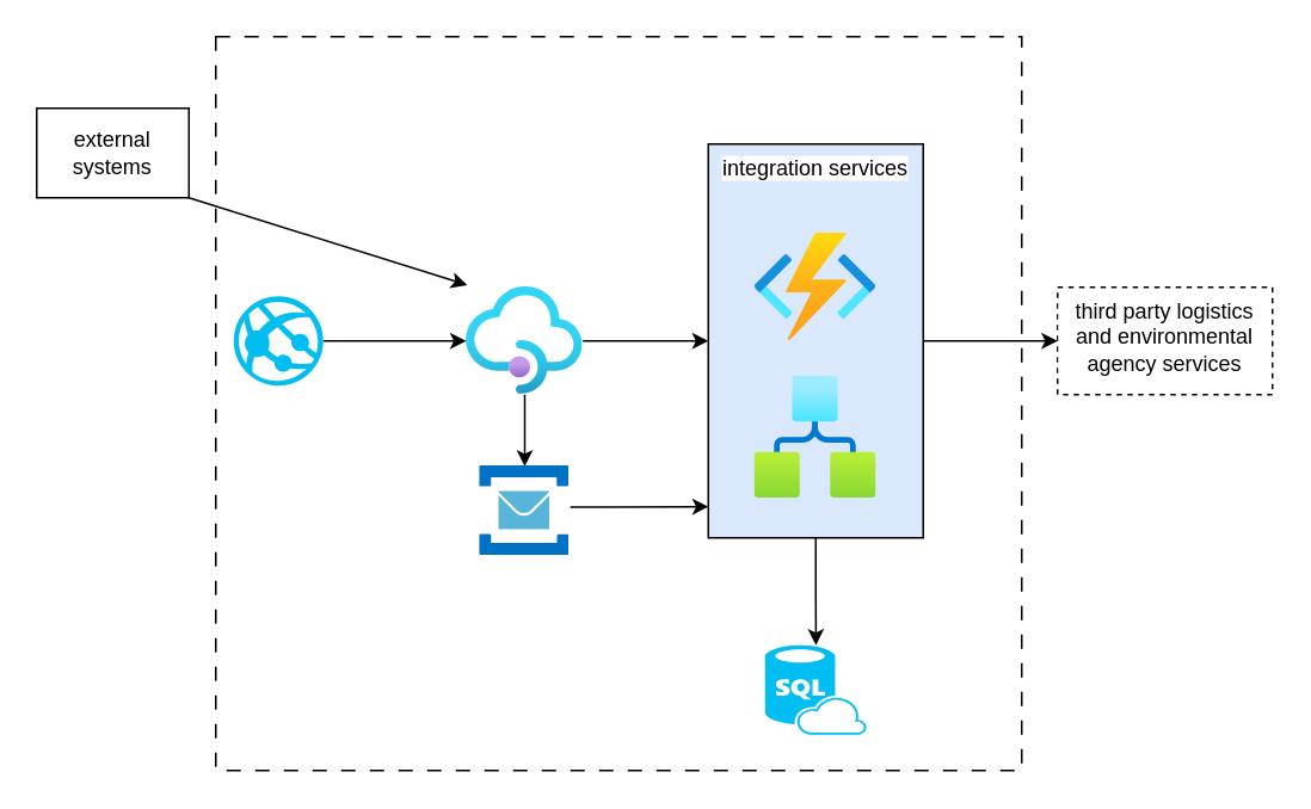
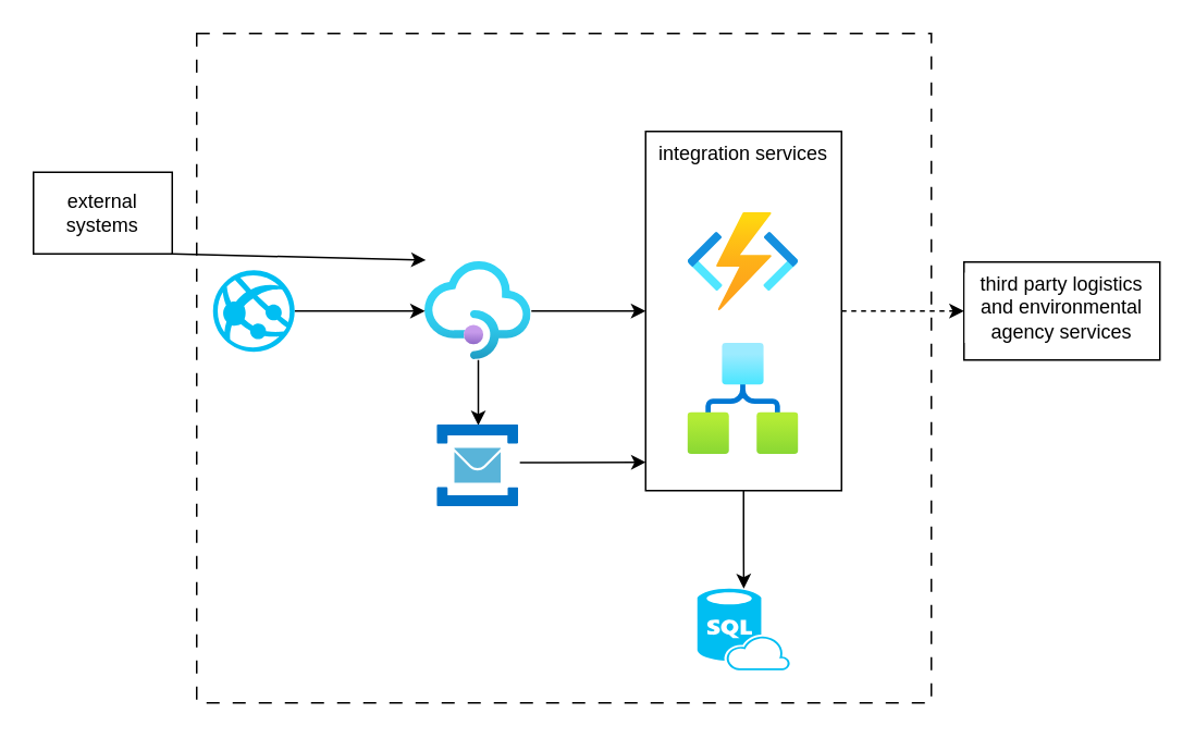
- <mxCell id="15" value="external&lt;br&gt;systems" style="rounded=0;whiteSpace=wrap;html=1;" parent="1" vertex="1"><mxGeometry x="20" y="60" width="85" height="50" as="geometry" /></mxCell>
+ <mxCell id="15" value="external&lt;br&gt;systems" style="rounded=0;whiteSpace=wrap;html=1;" parent="1" vertex="1"><mxGeometry x="20" y="105" width="85" height="50" as="geometry" /></mxCell>
- <mxCell id="5" value="integration services" style="whiteSpace=wrap;html=1;verticalAlign=top;rounded=0;labelBackgroundColor=default;sketch=0;fillColor=#dae8fc;" parent="1" vertex="1"><mxGeometry x="395" y="80" width="120" height="220" as="geometry" /></mxCell>
+ <mxCell id="5" value="integration services" style="whiteSpace=wrap;html=1;verticalAlign=top;rounded=0;labelBackgroundColor=default;sketch=0;" parent="1" vertex="1"><mxGeometry x="395" y="80" width="120" height="220" as="geometry" /></mxCell>
- <mxCell id="3" value="" style="edgeStyle=orthogonalEdgeStyle;rounded=0;orthogonalLoop=1;jettySize=auto;html=1;" parent="1" source="5" target="12" edge="1"><mxGeometry relative="1" as="geometry" /></mxCell>
+ <mxCell id="3" value="" style="edgeStyle=orthogonalEdgeStyle;rounded=0;orthogonalLoop=1;jettySize=auto;html=1;dashed=1;" parent="1" source="5" target="12" edge="1"><mxGeometry relative="1" as="geometry" /></mxCell>
- <mxCell id="12" value="third party logistics and environmental agency services" style="whiteSpace=wrap;html=1;verticalAlign=top;rounded=0;labelBackgroundColor=default;sketch=0;dashed=1;" parent="1" vertex="1"><mxGeometry x="590" y="160" width="120" height="60" as="geometry" /></mxCell>
+ <mxCell id="12" value="third party logistics and environmental agency services" style="whiteSpace=wrap;html=1;verticalAlign=top;rounded=0;labelBackgroundColor=default;sketch=0;" parent="1" vertex="1"><mxGeometry x="590" y="160" width="120" height="60" as="geometry" /></mxCell>
